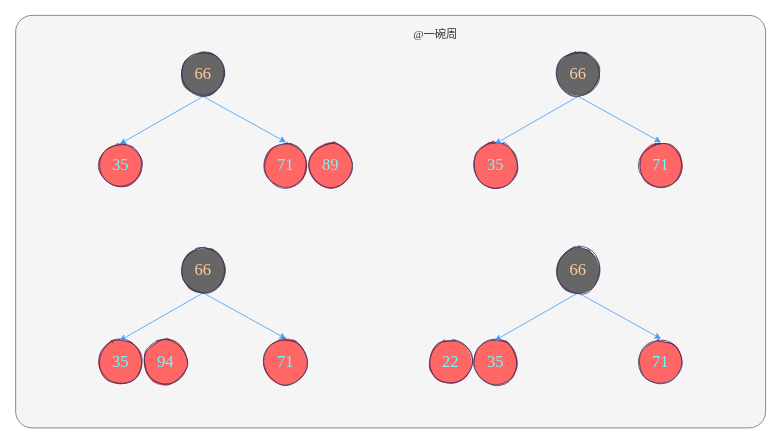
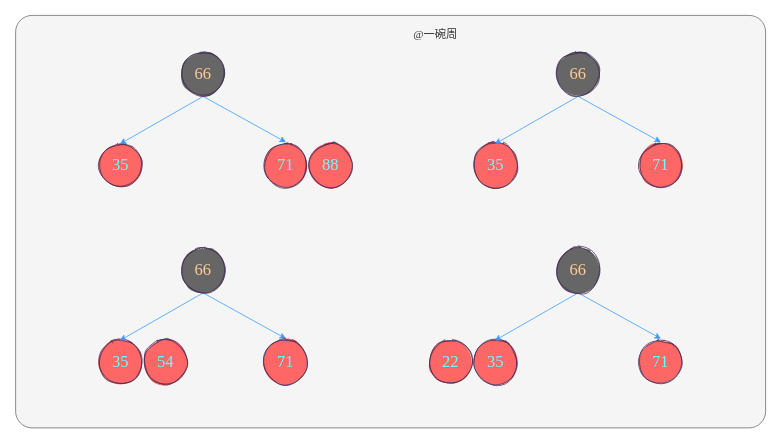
- <mxCell id="9" value="&lt;span style=&quot;font-family: &amp;#34;comic sans ms&amp;#34; ; font-size: 22px&quot;&gt;&lt;font color=&quot;#66ffff&quot;&gt;89&lt;/font&gt;&lt;/span&gt;" style="ellipse;whiteSpace=wrap;html=1;fillColor=#FF6666;strokeColor=#432D57;sketch=1;fillStyle=solid;fontColor=#ffffff;" parent="1" vertex="1"><mxGeometry x="410" y="190" width="60" height="60" as="geometry" /></mxCell>
+ <mxCell id="9" value="&lt;span style=&quot;font-family: &amp;#34;comic sans ms&amp;#34; ; font-size: 22px&quot;&gt;&lt;font color=&quot;#66ffff&quot;&gt;88&lt;/font&gt;&lt;/span&gt;" style="ellipse;whiteSpace=wrap;html=1;fillColor=#FF6666;strokeColor=#432D57;sketch=1;fillStyle=solid;fontColor=#ffffff;" parent="1" vertex="1"><mxGeometry x="410" y="190" width="60" height="60" as="geometry" /></mxCell>
- <mxCell id="20" value="&lt;span style=&quot;font-family: &amp;#34;comic sans ms&amp;#34; ; font-size: 22px&quot;&gt;&lt;font color=&quot;#66ffff&quot;&gt;94&lt;/font&gt;&lt;/span&gt;" style="ellipse;whiteSpace=wrap;html=1;fillColor=#FF6666;strokeColor=#432D57;sketch=1;fillStyle=solid;fontColor=#ffffff;" parent="1" vertex="1"><mxGeometry x="190" y="452" width="60" height="60" as="geometry" /></mxCell>
+ <mxCell id="20" value="&lt;span style=&quot;font-family: &amp;#34;comic sans ms&amp;#34; ; font-size: 22px&quot;&gt;&lt;font color=&quot;#66ffff&quot;&gt;54&lt;/font&gt;&lt;/span&gt;" style="ellipse;whiteSpace=wrap;html=1;fillColor=#FF6666;strokeColor=#432D57;sketch=1;fillStyle=solid;fontColor=#ffffff;" parent="1" vertex="1"><mxGeometry x="190" y="452" width="60" height="60" as="geometry" /></mxCell>
